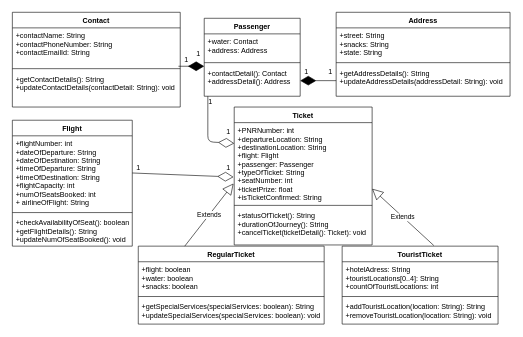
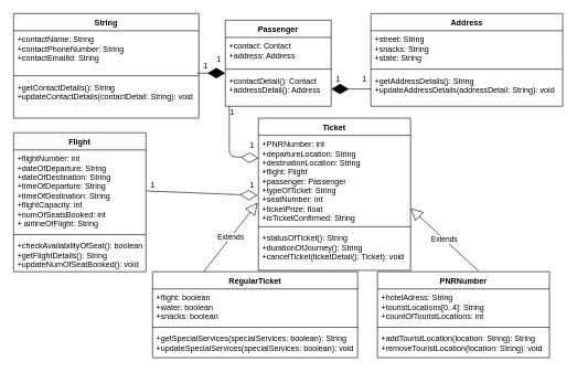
- <mxCell id="2" value="Contact" style="swimlane;fontStyle=1;align=center;verticalAlign=top;childLayout=stackLayout;horizontal=1;startSize=26;horizontalStack=0;resizeParent=1;resizeParentMax=0;resizeLast=0;collapsible=1;marginBottom=0;" vertex="1" parent="1"><mxGeometry x="20" y="20" width="280" height="158" as="geometry"><mxRectangle x="10" y="10" width="80" height="26" as="alternateBounds" /></mxGeometry></mxCell>
+ <mxCell id="2" value="String" style="swimlane;fontStyle=1;align=center;verticalAlign=top;childLayout=stackLayout;horizontal=1;startSize=26;horizontalStack=0;resizeParent=1;resizeParentMax=0;resizeLast=0;collapsible=1;marginBottom=0;" vertex="1" parent="1"><mxGeometry x="20" y="20" width="280" height="158" as="geometry"><mxRectangle x="10" y="10" width="80" height="26" as="alternateBounds" /></mxGeometry></mxCell>
- <mxCell id="7" value="+water: Contact&#10;+address: Address" style="text;strokeColor=none;fillColor=none;align=left;verticalAlign=top;spacingLeft=4;spacingRight=4;overflow=hidden;rotatable=0;points=[[0,0.5],[1,0.5]];portConstraint=eastwest;" vertex="1" parent="6"><mxGeometry y="26" width="160" height="44" as="geometry" /></mxCell>
+ <mxCell id="7" value="+contact: Contact&#10;+address: Address" style="text;strokeColor=none;fillColor=none;align=left;verticalAlign=top;spacingLeft=4;spacingRight=4;overflow=hidden;rotatable=0;points=[[0,0.5],[1,0.5]];portConstraint=eastwest;" vertex="1" parent="6"><mxGeometry y="26" width="160" height="44" as="geometry" /></mxCell>
- <mxCell id="22" value="TouristTicket" style="swimlane;fontStyle=1;align=center;verticalAlign=top;childLayout=stackLayout;horizontal=1;startSize=26;horizontalStack=0;resizeParent=1;resizeParentMax=0;resizeLast=0;collapsible=1;marginBottom=0;" vertex="1" parent="1"><mxGeometry x="570" y="410" width="260" height="130" as="geometry"><mxRectangle x="560" y="400" width="100" height="26" as="alternateBounds" /></mxGeometry></mxCell>
+ <mxCell id="22" value="PNRNumber" style="swimlane;fontStyle=1;align=center;verticalAlign=top;childLayout=stackLayout;horizontal=1;startSize=26;horizontalStack=0;resizeParent=1;resizeParentMax=0;resizeLast=0;collapsible=1;marginBottom=0;" vertex="1" parent="1"><mxGeometry x="570" y="410" width="260" height="130" as="geometry"><mxRectangle x="560" y="400" width="100" height="26" as="alternateBounds" /></mxGeometry></mxCell>
